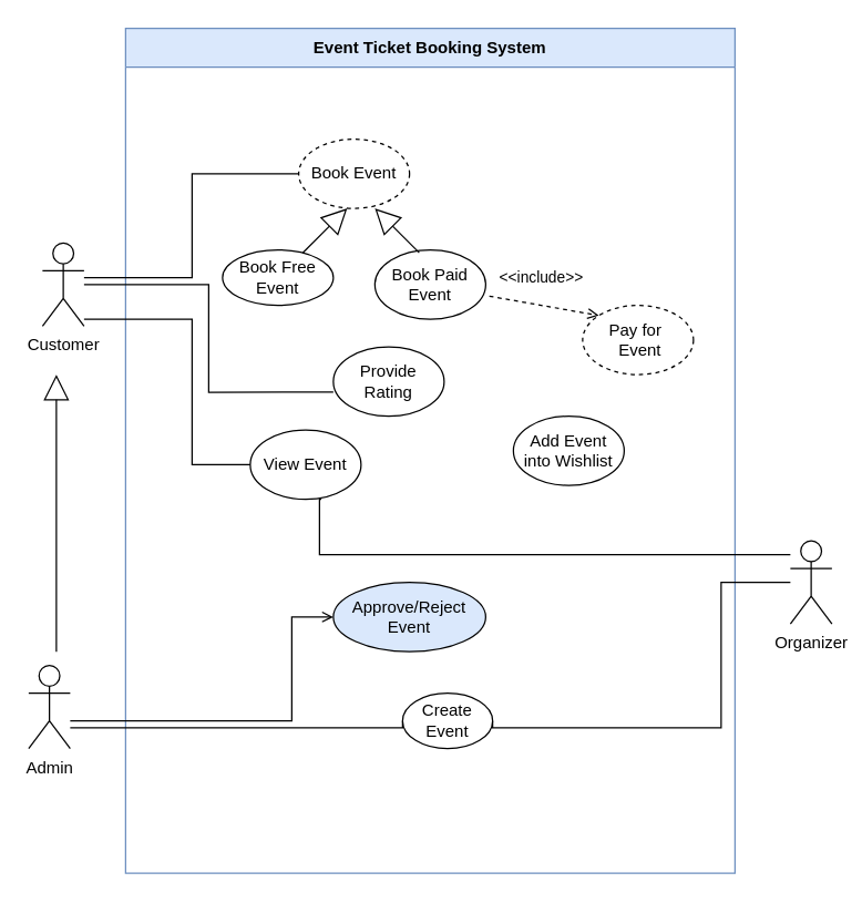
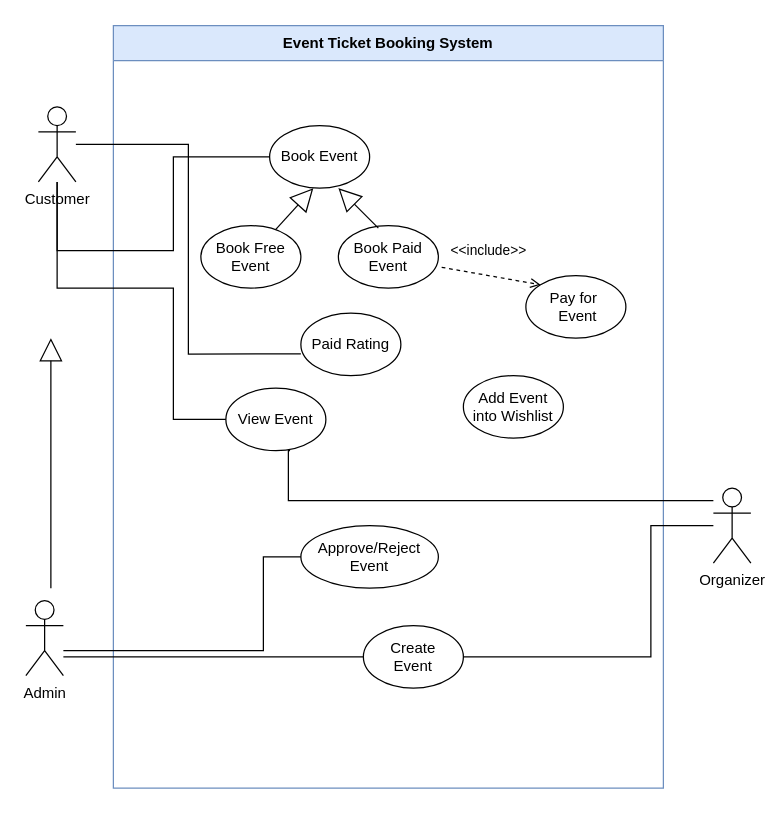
- <mxCell id="10" value="Book Event" style="ellipse;whiteSpace=wrap;html=1;strokeWidth=1;dashed=1;" vertex="1" parent="2"><mxGeometry x="125" y="80" width="80" height="50" as="geometry" /></mxCell>
+ <mxCell id="10" value="Book Event" style="ellipse;whiteSpace=wrap;html=1;strokeWidth=1;" vertex="1" parent="2"><mxGeometry x="125" y="80" width="80" height="50" as="geometry" /></mxCell>
- <mxCell id="11" value="Book Free Event" style="ellipse;whiteSpace=wrap;html=1;strokeWidth=1;" vertex="1" parent="2"><mxGeometry x="70" y="160" width="80" height="40" as="geometry" /></mxCell>
+ <mxCell id="11" value="Book Free Event" style="ellipse;whiteSpace=wrap;html=1;strokeWidth=1;" vertex="1" parent="2"><mxGeometry x="70" y="160" width="80" height="50" as="geometry" /></mxCell>
- <mxCell id="17" value="Customer" style="shape=umlActor;verticalLabelPosition=bottom;verticalAlign=top;html=1;outlineConnect=0;" vertex="1" parent="1"><mxGeometry x="30" y="175" width="30" height="60" as="geometry" /></mxCell>
+ <mxCell id="17" value="Customer" style="shape=umlActor;verticalLabelPosition=bottom;verticalAlign=top;html=1;outlineConnect=0;" vertex="1" parent="1"><mxGeometry x="30" y="85" width="30" height="60" as="geometry" /></mxCell>
- <mxCell id="8" value="Pay for&amp;nbsp; &amp;nbsp;Event" style="ellipse;whiteSpace=wrap;html=1;strokeWidth=1;dashed=1;" vertex="1" parent="2"><mxGeometry x="330" y="200" width="80" height="50" as="geometry" /></mxCell>
+ <mxCell id="8" value="Pay for&amp;nbsp; &amp;nbsp;Event" style="ellipse;whiteSpace=wrap;html=1;strokeWidth=1;" vertex="1" parent="2"><mxGeometry x="330" y="200" width="80" height="50" as="geometry" /></mxCell>
- <mxCell id="14" value="Provide Rating" style="ellipse;whiteSpace=wrap;html=1;strokeWidth=1;" vertex="1" parent="2"><mxGeometry x="150" y="230" width="80" height="50" as="geometry" /></mxCell>
+ <mxCell id="14" value="Paid Rating" style="ellipse;whiteSpace=wrap;html=1;strokeWidth=1;" vertex="1" parent="2"><mxGeometry x="150" y="230" width="80" height="50" as="geometry" /></mxCell>
- <mxCell id="20" style="edgeStyle=orthogonalEdgeStyle;rounded=0;orthogonalLoop=1;jettySize=auto;html=1;entryX=0;entryY=0.5;entryDx=0;entryDy=0;endArrow=open;endFill=0;" edge="1" parent="1" source="22" target="3"><mxGeometry relative="1" as="geometry"><Array as="points"><mxPoint x="210" y="520" /><mxPoint x="210" y="445" /></Array></mxGeometry></mxCell>
+ <mxCell id="20" style="edgeStyle=orthogonalEdgeStyle;rounded=0;orthogonalLoop=1;jettySize=auto;html=1;entryX=0;entryY=0.5;entryDx=0;entryDy=0;endArrow=none;endFill=0;" edge="1" parent="1" source="22" target="3"><mxGeometry relative="1" as="geometry"><Array as="points"><mxPoint x="210" y="520" /><mxPoint x="210" y="445" /></Array></mxGeometry></mxCell>
- <mxCell id="3" value="Approve/Reject Event" style="ellipse;whiteSpace=wrap;html=1;strokeWidth=1;fillColor=#dae8fc;" vertex="1" parent="2"><mxGeometry x="150" y="400" width="110" height="50" as="geometry" /></mxCell>
+ <mxCell id="3" value="Approve/Reject Event" style="ellipse;whiteSpace=wrap;html=1;strokeWidth=1;" vertex="1" parent="2"><mxGeometry x="150" y="400" width="110" height="50" as="geometry" /></mxCell>
- <mxCell id="5" value="Create &lt;br&gt;Event" style="ellipse;whiteSpace=wrap;html=1;strokeWidth=1;" vertex="1" parent="2"><mxGeometry x="200" y="480" width="65" height="40" as="geometry" /></mxCell>
+ <mxCell id="5" value="Create &lt;br&gt;Event" style="ellipse;whiteSpace=wrap;html=1;strokeWidth=1;" vertex="1" parent="2"><mxGeometry x="200" y="480" width="80" height="50" as="geometry" /></mxCell>
